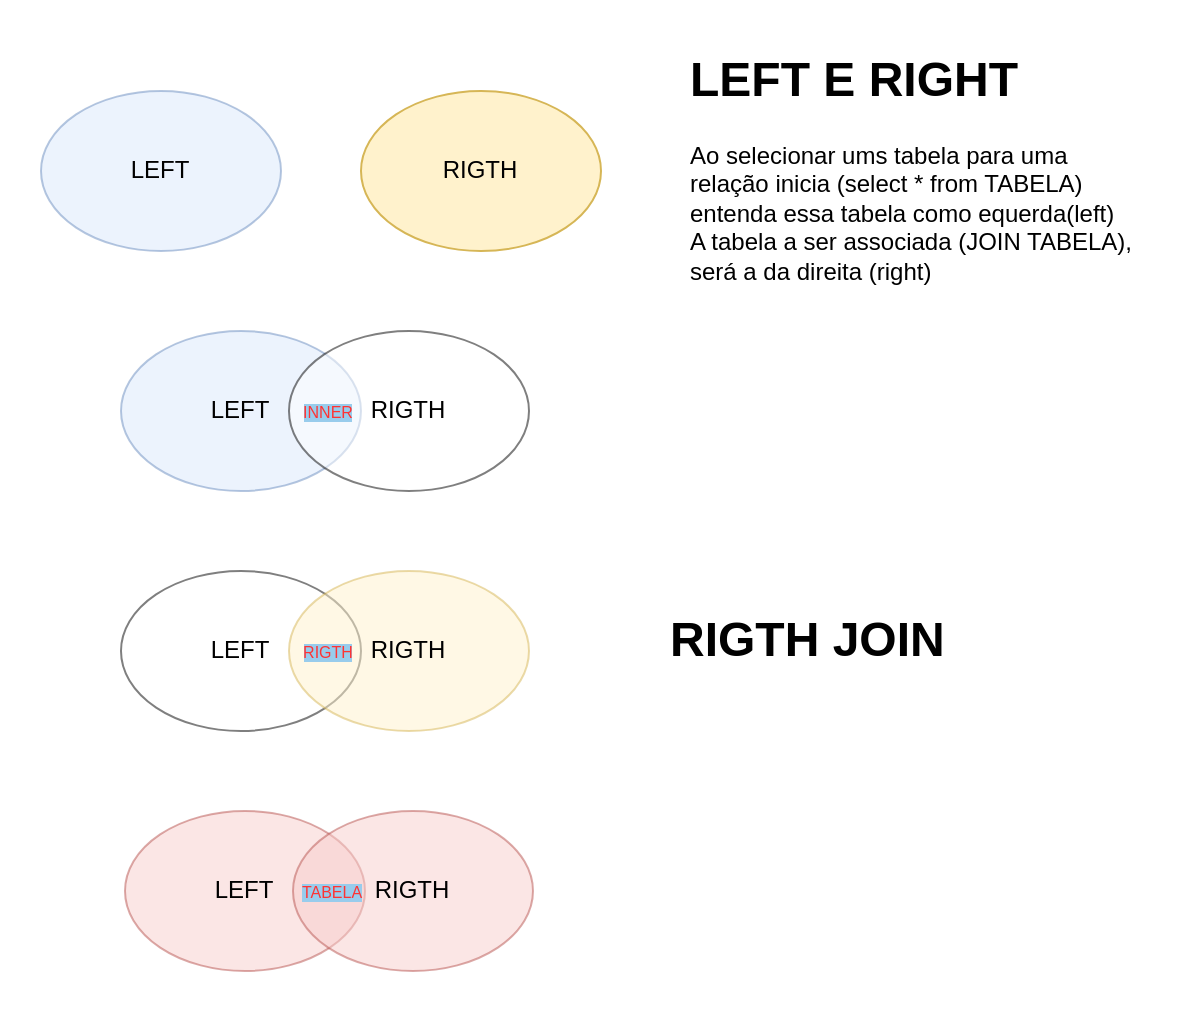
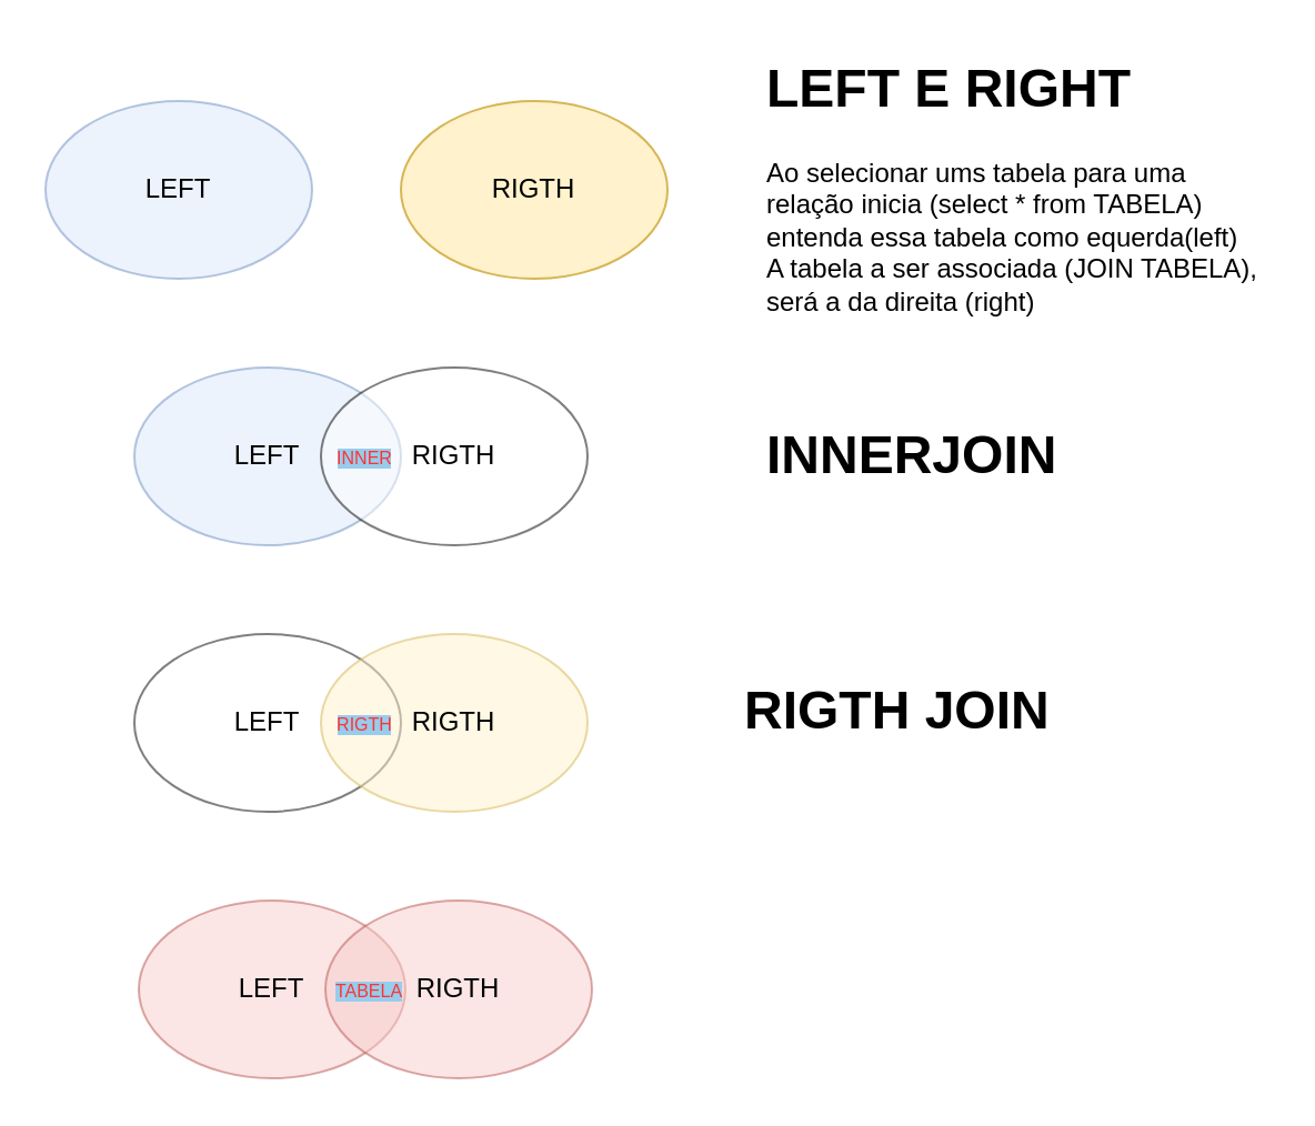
+ <mxCell id="8" value="&lt;h1&gt;&lt;span style=&quot;background-color: initial;&quot;&gt;INNERJOIN&lt;/span&gt;&lt;/h1&gt;&lt;div&gt;&lt;span style=&quot;background-color: initial;&quot;&gt;&amp;nbsp;&lt;/span&gt;&lt;/div&gt;" style="text;html=1;strokeColor=none;fillColor=none;spacing=5;spacingTop=-20;whiteSpace=wrap;overflow=hidden;rounded=0;opacity=50;" vertex="1" parent="1"><mxGeometry x="340" y="185" width="230" height="40" as="geometry" /></mxCell>
